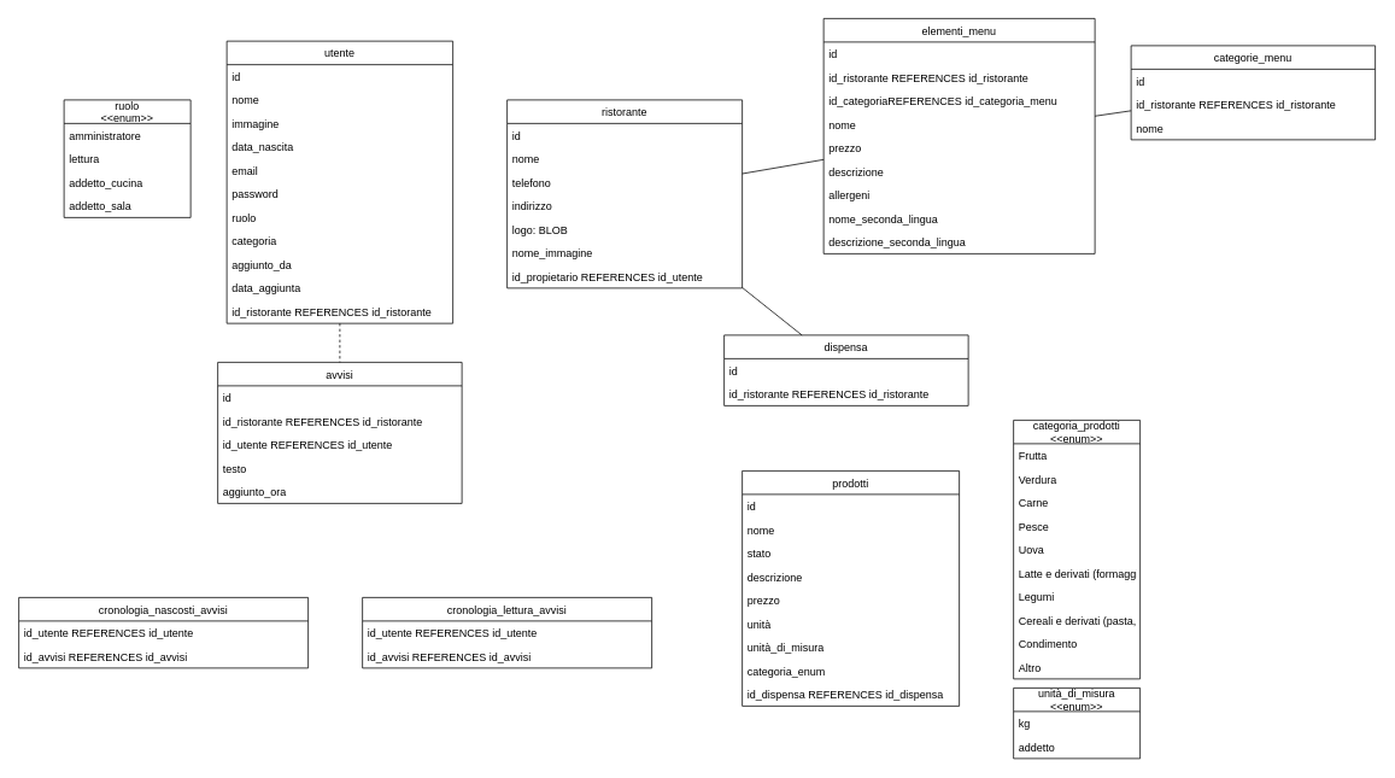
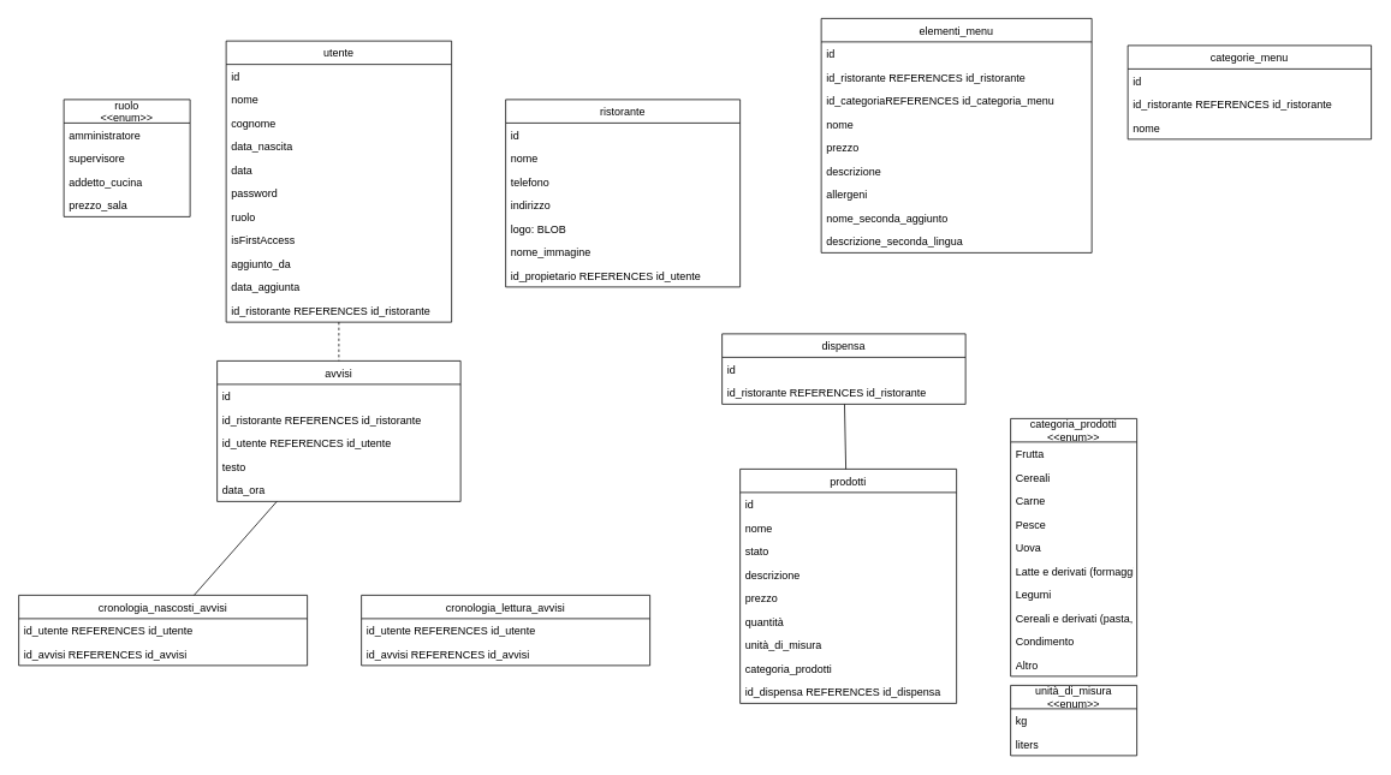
- <mxCell id="57" value="" style="endArrow=none;html=1;rounded=0;" edge="1" parent="1" source="26" target="22"><mxGeometry width="50" height="50" relative="1" as="geometry"><mxPoint x="830" y="172" as="sourcePoint" /><mxPoint x="880" y="122" as="targetPoint" /></mxGeometry></mxCell>
- <mxCell id="5" value="immagine" style="text;strokeColor=none;fillColor=none;align=left;verticalAlign=top;spacingLeft=4;spacingRight=4;overflow=hidden;rotatable=0;points=[[0,0.5],[1,0.5]];portConstraint=eastwest;" vertex="1" parent="2"><mxGeometry y="78" width="250" height="26" as="geometry" /></mxCell>
+ <mxCell id="5" value="cognome" style="text;strokeColor=none;fillColor=none;align=left;verticalAlign=top;spacingLeft=4;spacingRight=4;overflow=hidden;rotatable=0;points=[[0,0.5],[1,0.5]];portConstraint=eastwest;" vertex="1" parent="2"><mxGeometry y="78" width="250" height="26" as="geometry" /></mxCell>
- <mxCell id="38" value="lettura" style="text;strokeColor=none;fillColor=none;align=left;verticalAlign=top;spacingLeft=4;spacingRight=4;overflow=hidden;rotatable=0;points=[[0,0.5],[1,0.5]];portConstraint=eastwest;" vertex="1" parent="36"><mxGeometry y="52" width="140" height="26" as="geometry" /></mxCell>
+ <mxCell id="38" value="supervisore" style="text;strokeColor=none;fillColor=none;align=left;verticalAlign=top;spacingLeft=4;spacingRight=4;overflow=hidden;rotatable=0;points=[[0,0.5],[1,0.5]];portConstraint=eastwest;" vertex="1" parent="36"><mxGeometry y="52" width="140" height="26" as="geometry" /></mxCell>
- <mxCell id="56" value="" style="endArrow=none;html=1;rounded=0;" edge="1" parent="1" source="26" target="14"><mxGeometry width="50" height="50" relative="1" as="geometry"><mxPoint x="570" y="470" as="sourcePoint" /><mxPoint x="620" y="420" as="targetPoint" /></mxGeometry></mxCell>
- <mxCell id="7" value="email" style="text;strokeColor=none;fillColor=none;align=left;verticalAlign=top;spacingLeft=4;spacingRight=4;overflow=hidden;rotatable=0;points=[[0,0.5],[1,0.5]];portConstraint=eastwest;" vertex="1" parent="2"><mxGeometry y="130" width="250" height="26" as="geometry" /></mxCell>
+ <mxCell id="7" value="data" style="text;strokeColor=none;fillColor=none;align=left;verticalAlign=top;spacingLeft=4;spacingRight=4;overflow=hidden;rotatable=0;points=[[0,0.5],[1,0.5]];portConstraint=eastwest;" vertex="1" parent="2"><mxGeometry y="130" width="250" height="26" as="geometry" /></mxCell>
- <mxCell id="40" value="addetto_sala" style="text;strokeColor=none;fillColor=none;align=left;verticalAlign=top;spacingLeft=4;spacingRight=4;overflow=hidden;rotatable=0;points=[[0,0.5],[1,0.5]];portConstraint=eastwest;" vertex="1" parent="36"><mxGeometry y="104" width="140" height="26" as="geometry" /></mxCell>
+ <mxCell id="40" value="prezzo_sala" style="text;strokeColor=none;fillColor=none;align=left;verticalAlign=top;spacingLeft=4;spacingRight=4;overflow=hidden;rotatable=0;points=[[0,0.5],[1,0.5]];portConstraint=eastwest;" vertex="1" parent="36"><mxGeometry y="104" width="140" height="26" as="geometry" /></mxCell>
- <mxCell id="34" value="nome_seconda_lingua" style="text;strokeColor=none;fillColor=none;align=left;verticalAlign=top;spacingLeft=4;spacingRight=4;overflow=hidden;rotatable=0;points=[[0,0.5],[1,0.5]];portConstraint=eastwest;" vertex="1" parent="26"><mxGeometry y="208" width="300" height="26" as="geometry" /></mxCell>
+ <mxCell id="34" value="nome_seconda_aggiunto" style="text;strokeColor=none;fillColor=none;align=left;verticalAlign=top;spacingLeft=4;spacingRight=4;overflow=hidden;rotatable=0;points=[[0,0.5],[1,0.5]];portConstraint=eastwest;" vertex="1" parent="26"><mxGeometry y="208" width="300" height="26" as="geometry" /></mxCell>
- <mxCell id="10" value="categoria" style="text;strokeColor=none;fillColor=none;align=left;verticalAlign=top;spacingLeft=4;spacingRight=4;overflow=hidden;rotatable=0;points=[[0,0.5],[1,0.5]];portConstraint=eastwest;" vertex="1" parent="2"><mxGeometry y="208" width="250" height="26" as="geometry" /></mxCell>
+ <mxCell id="10" value="isFirstAccess" style="text;strokeColor=none;fillColor=none;align=left;verticalAlign=top;spacingLeft=4;spacingRight=4;overflow=hidden;rotatable=0;points=[[0,0.5],[1,0.5]];portConstraint=eastwest;" vertex="1" parent="2"><mxGeometry y="208" width="250" height="26" as="geometry" /></mxCell>
- <mxCell id="58" value="" style="endArrow=none;html=1;rounded=0;" edge="1" parent="1" source="41" target="14"><mxGeometry width="50" height="50" relative="1" as="geometry"><mxPoint x="650" y="470" as="sourcePoint" /><mxPoint x="700" y="420" as="targetPoint" /></mxGeometry></mxCell>
+ <mxCell id="81" value="" style="endArrow=none;html=1;rounded=0;" edge="1" parent="1" source="60" target="41"><mxGeometry width="50" height="50" relative="1" as="geometry"><mxPoint x="1170" y="620" as="sourcePoint" /><mxPoint x="1220" y="570" as="targetPoint" /></mxGeometry></mxCell>
- <mxCell id="72" value="Verdura" style="text;strokeColor=none;fillColor=none;align=left;verticalAlign=top;spacingLeft=4;spacingRight=4;overflow=hidden;rotatable=0;points=[[0,0.5],[1,0.5]];portConstraint=eastwest;" vertex="1" parent="70"><mxGeometry y="52" width="140" height="26" as="geometry" /></mxCell>
+ <mxCell id="72" value="Cereali" style="text;strokeColor=none;fillColor=none;align=left;verticalAlign=top;spacingLeft=4;spacingRight=4;overflow=hidden;rotatable=0;points=[[0,0.5],[1,0.5]];portConstraint=eastwest;" vertex="1" parent="70"><mxGeometry y="52" width="140" height="26" as="geometry" /></mxCell>
- <mxCell id="52" value="aggiunto_ora" style="text;strokeColor=none;fillColor=none;align=left;verticalAlign=top;spacingLeft=4;spacingRight=4;overflow=hidden;rotatable=0;points=[[0,0.5],[1,0.5]];portConstraint=eastwest;" vertex="1" parent="47"><mxGeometry y="130" width="270" height="26" as="geometry" /></mxCell>
+ <mxCell id="52" value="data_ora" style="text;strokeColor=none;fillColor=none;align=left;verticalAlign=top;spacingLeft=4;spacingRight=4;overflow=hidden;rotatable=0;points=[[0,0.5],[1,0.5]];portConstraint=eastwest;" vertex="1" parent="47"><mxGeometry y="130" width="270" height="26" as="geometry" /></mxCell>
+ <mxCell id="85" value="" style="endArrow=none;html=1;rounded=0;" edge="1" parent="1" source="82" target="47"><mxGeometry width="50" height="50" relative="1" as="geometry"><mxPoint x="543.437" y="670" as="sourcePoint" /><mxPoint x="470.312" y="592" as="targetPoint" /></mxGeometry></mxCell>
- <mxCell id="66" value="unità" style="text;strokeColor=none;fillColor=none;align=left;verticalAlign=top;spacingLeft=4;spacingRight=4;overflow=hidden;rotatable=0;points=[[0,0.5],[1,0.5]];portConstraint=eastwest;" vertex="1" parent="60"><mxGeometry y="156" width="240" height="26" as="geometry" /></mxCell>
+ <mxCell id="66" value="quantità" style="text;strokeColor=none;fillColor=none;align=left;verticalAlign=top;spacingLeft=4;spacingRight=4;overflow=hidden;rotatable=0;points=[[0,0.5],[1,0.5]];portConstraint=eastwest;" vertex="1" parent="60"><mxGeometry y="156" width="240" height="26" as="geometry" /></mxCell>
- <mxCell id="68" value="categoria_enum" style="text;strokeColor=none;fillColor=none;align=left;verticalAlign=top;spacingLeft=4;spacingRight=4;overflow=hidden;rotatable=0;points=[[0,0.5],[1,0.5]];portConstraint=eastwest;" vertex="1" parent="60"><mxGeometry y="208" width="240" height="26" as="geometry" /></mxCell>
+ <mxCell id="68" value="categoria_prodotti" style="text;strokeColor=none;fillColor=none;align=left;verticalAlign=top;spacingLeft=4;spacingRight=4;overflow=hidden;rotatable=0;points=[[0,0.5],[1,0.5]];portConstraint=eastwest;" vertex="1" parent="60"><mxGeometry y="208" width="240" height="26" as="geometry" /></mxCell>
- <mxCell id="46" value="addetto" style="text;strokeColor=none;fillColor=none;align=left;verticalAlign=top;spacingLeft=4;spacingRight=4;overflow=hidden;rotatable=0;points=[[0,0.5],[1,0.5]];portConstraint=eastwest;" vertex="1" parent="44"><mxGeometry y="52" width="140" height="26" as="geometry" /></mxCell>
+ <mxCell id="46" value="liters" style="text;strokeColor=none;fillColor=none;align=left;verticalAlign=top;spacingLeft=4;spacingRight=4;overflow=hidden;rotatable=0;points=[[0,0.5],[1,0.5]];portConstraint=eastwest;" vertex="1" parent="44"><mxGeometry y="52" width="140" height="26" as="geometry" /></mxCell>
